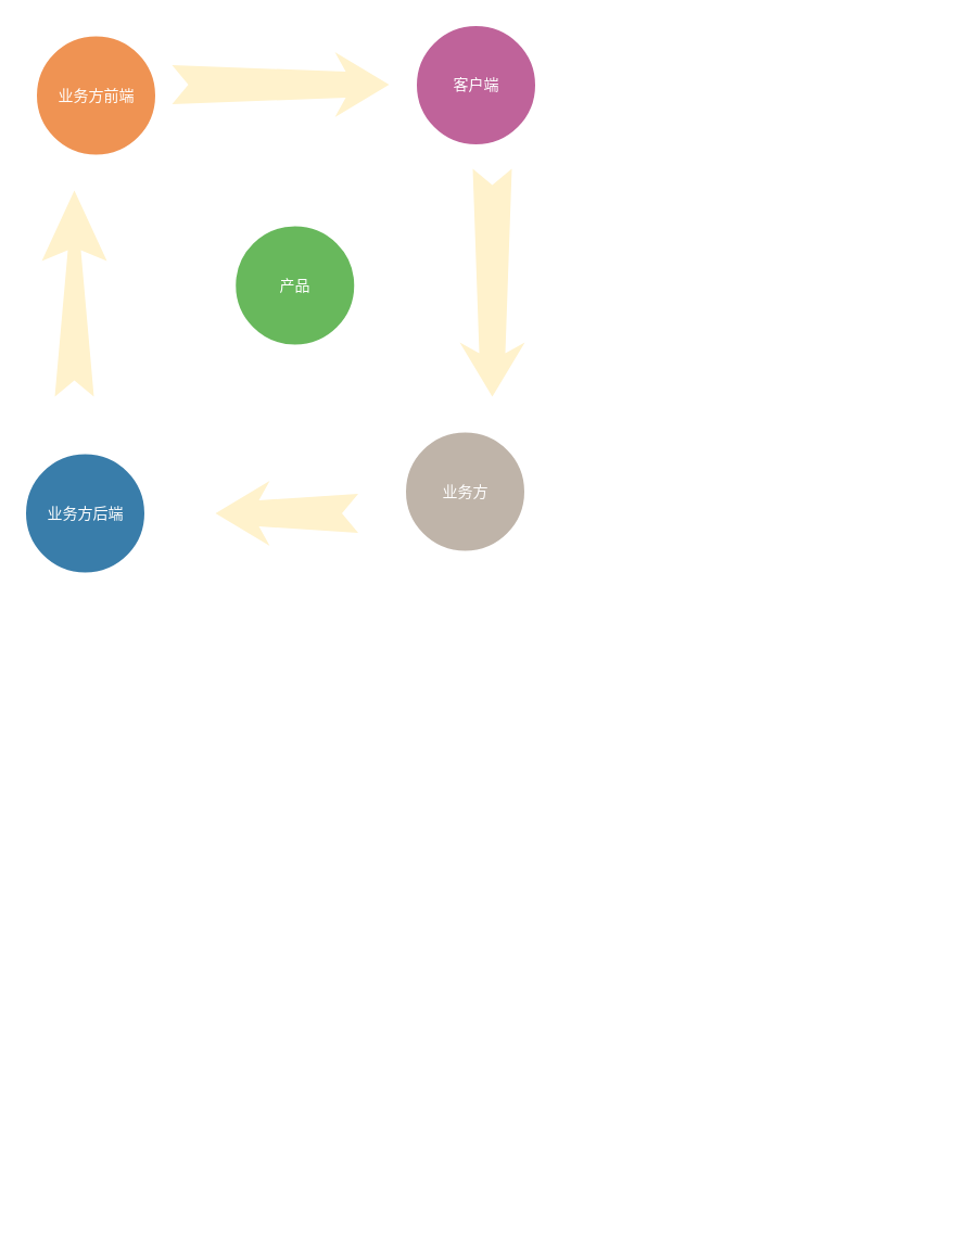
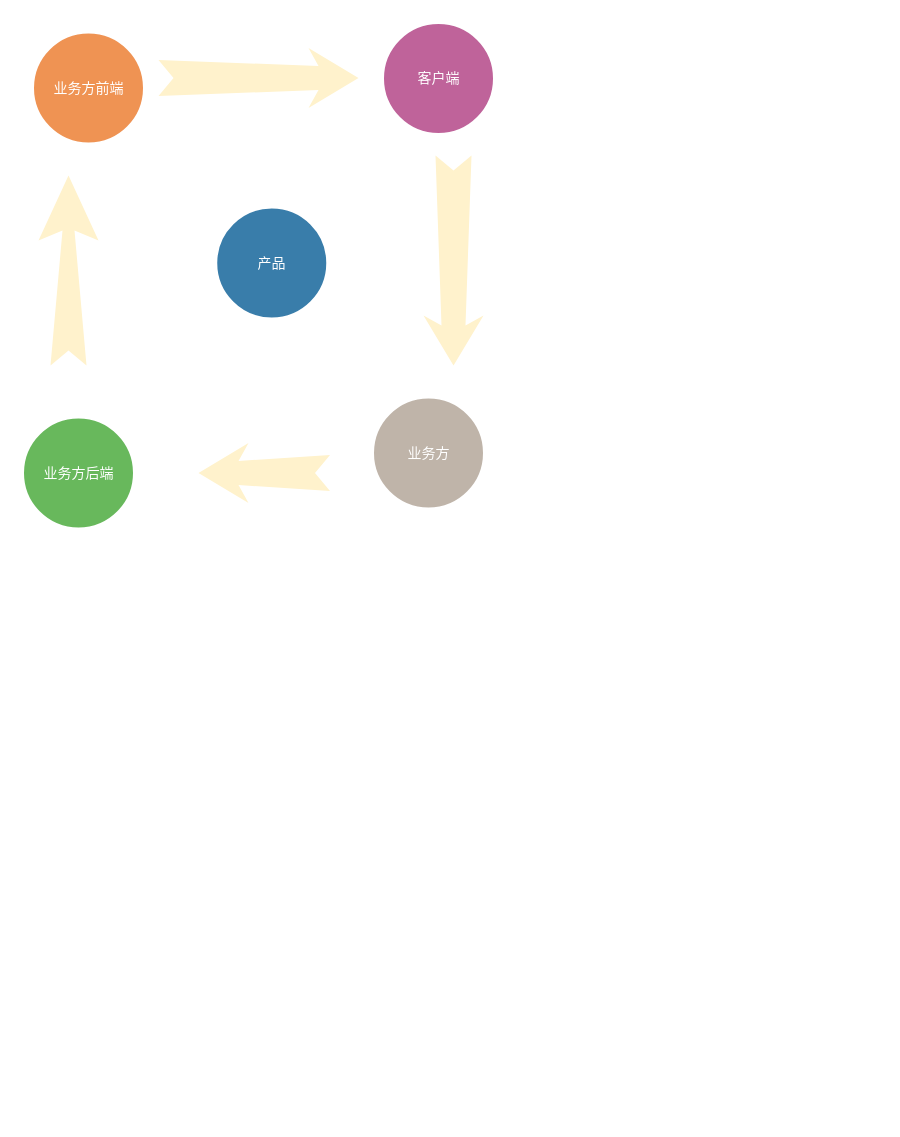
- <mxCell id="8" value="产品" style="ellipse;whiteSpace=wrap;html=1;rounded=0;shadow=0;strokeWidth=6;fontSize=14;align=center;fillColor=#68b85c;strokeColor=#FFFFFF;fontColor=#FFFFFF;" parent="1" vertex="1"><mxGeometry x="213.75" y="205" width="115" height="115" as="geometry" /></mxCell>
+ <mxCell id="8" value="产品" style="ellipse;whiteSpace=wrap;html=1;rounded=0;shadow=0;strokeWidth=6;fontSize=14;align=center;fillColor=#397DAA;strokeColor=#FFFFFF;fontColor=#FFFFFF;" parent="1" vertex="1"><mxGeometry x="213.75" y="205" width="115" height="115" as="geometry" /></mxCell>
- <mxCell id="10" value="业务方后端" style="ellipse;whiteSpace=wrap;html=1;rounded=0;shadow=0;strokeWidth=6;fontSize=14;align=center;fillColor=#397daa;strokeColor=#FFFFFF;fontColor=#FFFFFF;" parent="1" vertex="1"><mxGeometry x="20.5" y="415" width="115" height="115" as="geometry" /></mxCell>
+ <mxCell id="10" value="业务方后端" style="ellipse;whiteSpace=wrap;html=1;rounded=0;shadow=0;strokeWidth=6;fontSize=14;align=center;fillColor=#68B85C;strokeColor=#FFFFFF;fontColor=#FFFFFF;" parent="1" vertex="1"><mxGeometry x="20.5" y="415" width="115" height="115" as="geometry" /></mxCell>
